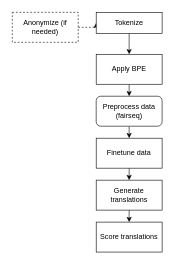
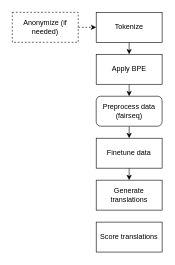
- <mxCell id="5" value="Tokenize" style="rounded=0;whiteSpace=wrap;html=1;" vertex="1" parent="1"><mxGeometry x="160" y="20" width="110" height="35" as="geometry" /></mxCell>
+ <mxCell id="5" value="Tokenize" style="rounded=0;whiteSpace=wrap;html=1;" vertex="1" parent="1"><mxGeometry x="160" y="20" width="110" height="50" as="geometry" /></mxCell>
- <mxCell id="12" style="edgeStyle=orthogonalEdgeStyle;rounded=0;orthogonalLoop=1;jettySize=auto;html=1;exitX=0.5;exitY=1;exitDx=0;exitDy=0;entryX=0.5;entryY=0;entryDx=0;entryDy=0;fontFamily=Helvetica;" edge="1" parent="1" source="13" target="14"><mxGeometry relative="1" as="geometry" /></mxCell>
